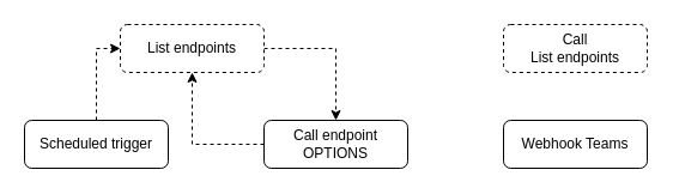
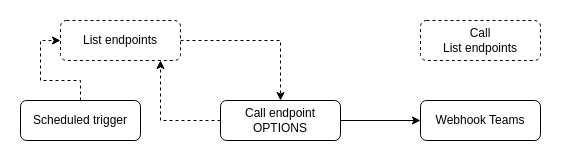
- <mxCell id="5" value="List endpoints" style="rounded=1;whiteSpace=wrap;html=1;dashed=1;" vertex="1" parent="1"><mxGeometry x="100" y="20" width="120" height="40" as="geometry" /></mxCell>
+ <mxCell id="5" value="List endpoints" style="rounded=1;whiteSpace=wrap;html=1;dashed=1;" vertex="1" parent="1"><mxGeometry x="60" y="20" width="120" height="40" as="geometry" /></mxCell>
+ <mxCell id="6" style="edgeStyle=orthogonalEdgeStyle;rounded=0;orthogonalLoop=1;jettySize=auto;html=1;" edge="1" parent="1" source="8" target="9"><mxGeometry relative="1" as="geometry" /></mxCell>
